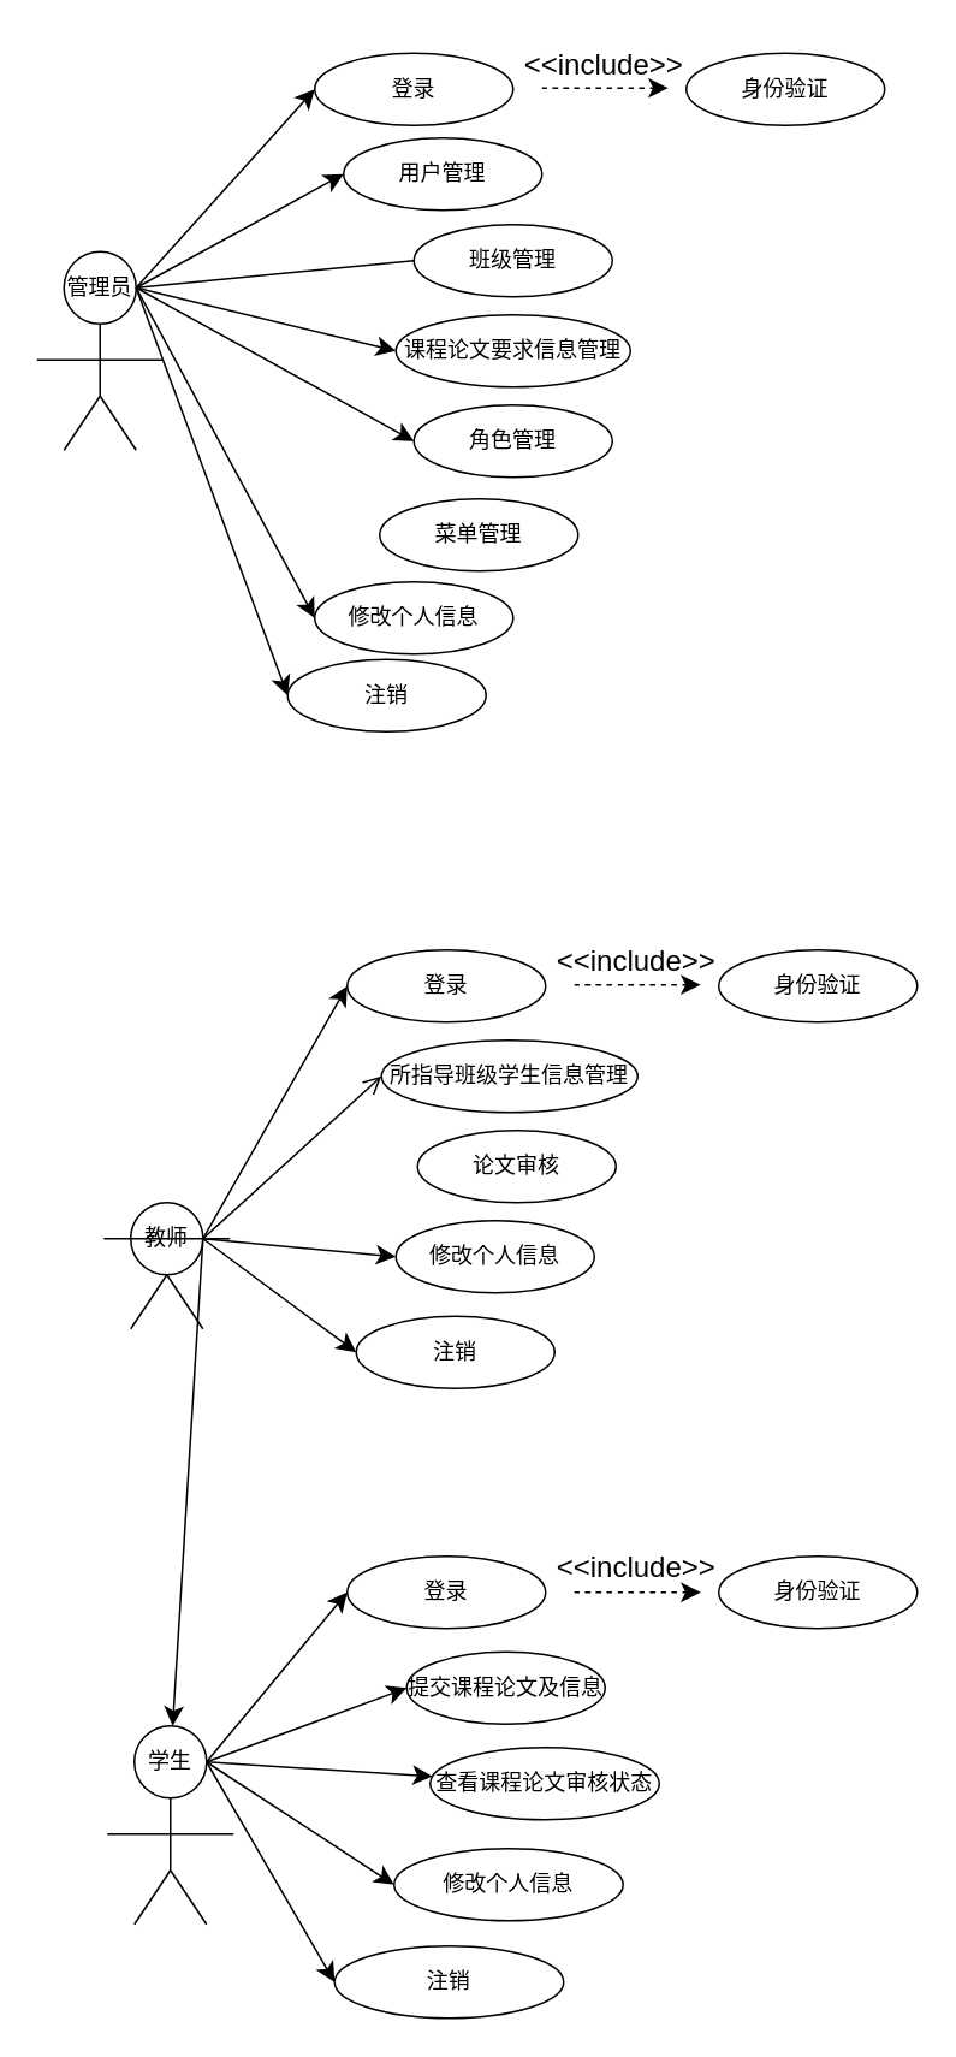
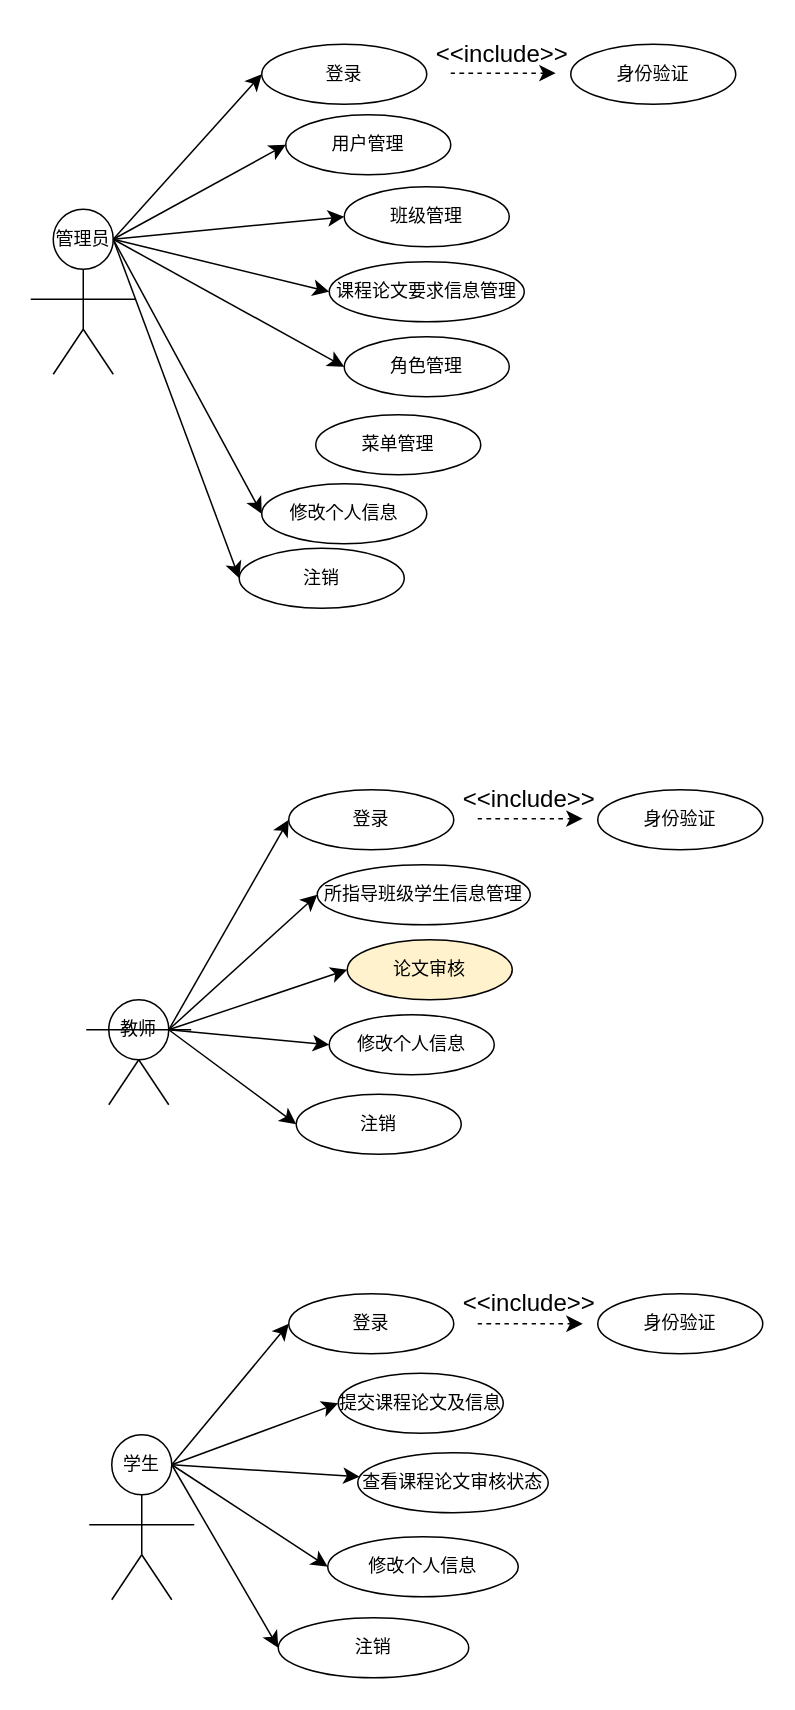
- <mxCell id="23" style="edgeStyle=none;curved=1;rounded=0;orthogonalLoop=1;jettySize=auto;html=1;exitX=1;exitY=0.5;exitDx=0;exitDy=0;fontSize=12;startSize=8;endSize=8;entryX=0;entryY=0.5;entryDx=0;entryDy=0;endArrow=none;" edge="1" parent="1" source="3" target="22"><mxGeometry relative="1" as="geometry"><mxPoint x="185" y="159" as="targetPoint" /></mxGeometry></mxCell>
+ <mxCell id="23" style="edgeStyle=none;curved=1;rounded=0;orthogonalLoop=1;jettySize=auto;html=1;exitX=1;exitY=0.5;exitDx=0;exitDy=0;fontSize=12;startSize=8;endSize=8;entryX=0;entryY=0.5;entryDx=0;entryDy=0;" edge="1" parent="1" source="3" target="22"><mxGeometry relative="1" as="geometry"><mxPoint x="185" y="159" as="targetPoint" /></mxGeometry></mxCell>
- <mxCell id="42" style="edgeStyle=none;curved=1;rounded=0;orthogonalLoop=1;jettySize=auto;html=1;exitX=1;exitY=0.5;exitDx=0;exitDy=0;entryX=0;entryY=0.5;entryDx=0;entryDy=0;fontSize=12;startSize=8;endSize=8;endArrow=open;" edge="1" parent="1" source="9" target="41"><mxGeometry relative="1" as="geometry" /></mxCell>
+ <mxCell id="42" style="edgeStyle=none;curved=1;rounded=0;orthogonalLoop=1;jettySize=auto;html=1;exitX=1;exitY=0.5;exitDx=0;exitDy=0;entryX=0;entryY=0.5;entryDx=0;entryDy=0;fontSize=12;startSize=8;endSize=8;" edge="1" parent="1" source="9" target="41"><mxGeometry relative="1" as="geometry" /></mxCell>
- <mxCell id="43" value="论文审核" style="ellipse;whiteSpace=wrap;html=1;" vertex="1" parent="1"><mxGeometry x="231" y="626" width="110" height="40" as="geometry" /></mxCell>
+ <mxCell id="43" value="论文审核" style="ellipse;whiteSpace=wrap;html=1;fillColor=#fff2cc;" vertex="1" parent="1"><mxGeometry x="231" y="626" width="110" height="40" as="geometry" /></mxCell>
- <mxCell id="44" style="edgeStyle=none;curved=1;rounded=0;orthogonalLoop=1;jettySize=auto;html=1;exitX=1;exitY=0.5;exitDx=0;exitDy=0;fontSize=12;startSize=8;endSize=8;" edge="1" parent="1" source="9" target="15"><mxGeometry relative="1" as="geometry" /></mxCell>
+ <mxCell id="44" style="edgeStyle=none;curved=1;rounded=0;orthogonalLoop=1;jettySize=auto;html=1;exitX=1;exitY=0.5;exitDx=0;exitDy=0;entryX=0;entryY=0.5;entryDx=0;entryDy=0;fontSize=12;startSize=8;endSize=8;" edge="1" parent="1" source="9" target="43"><mxGeometry relative="1" as="geometry" /></mxCell>
